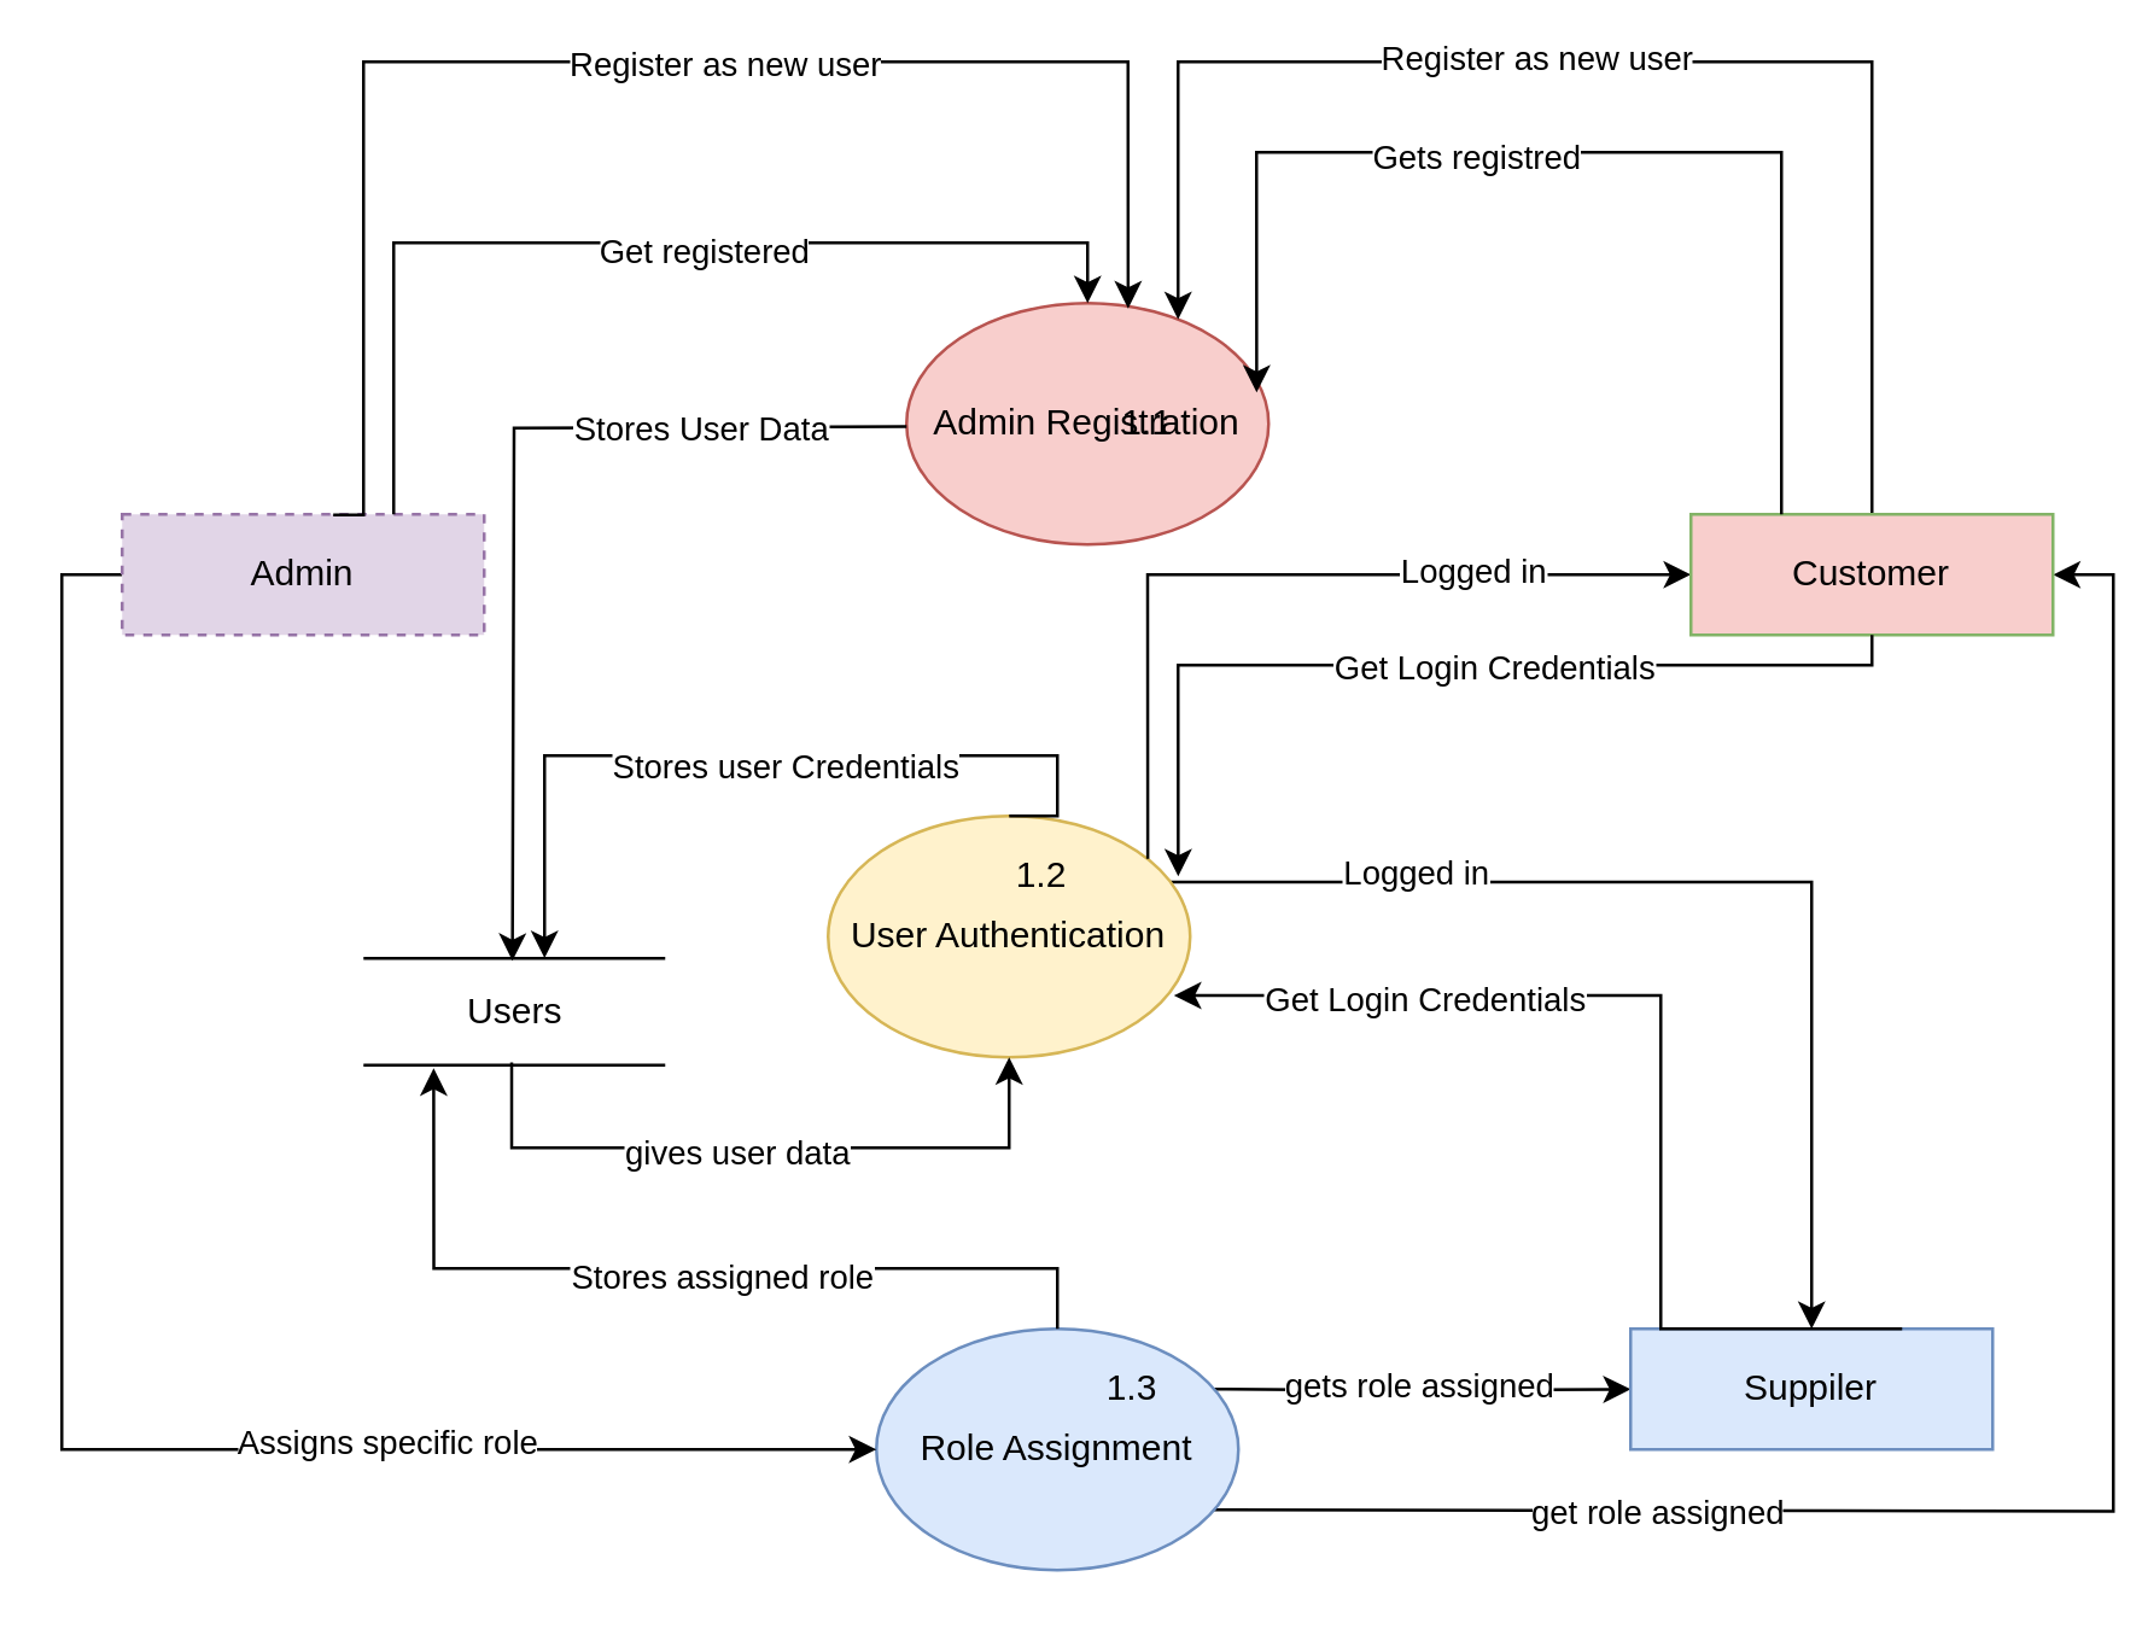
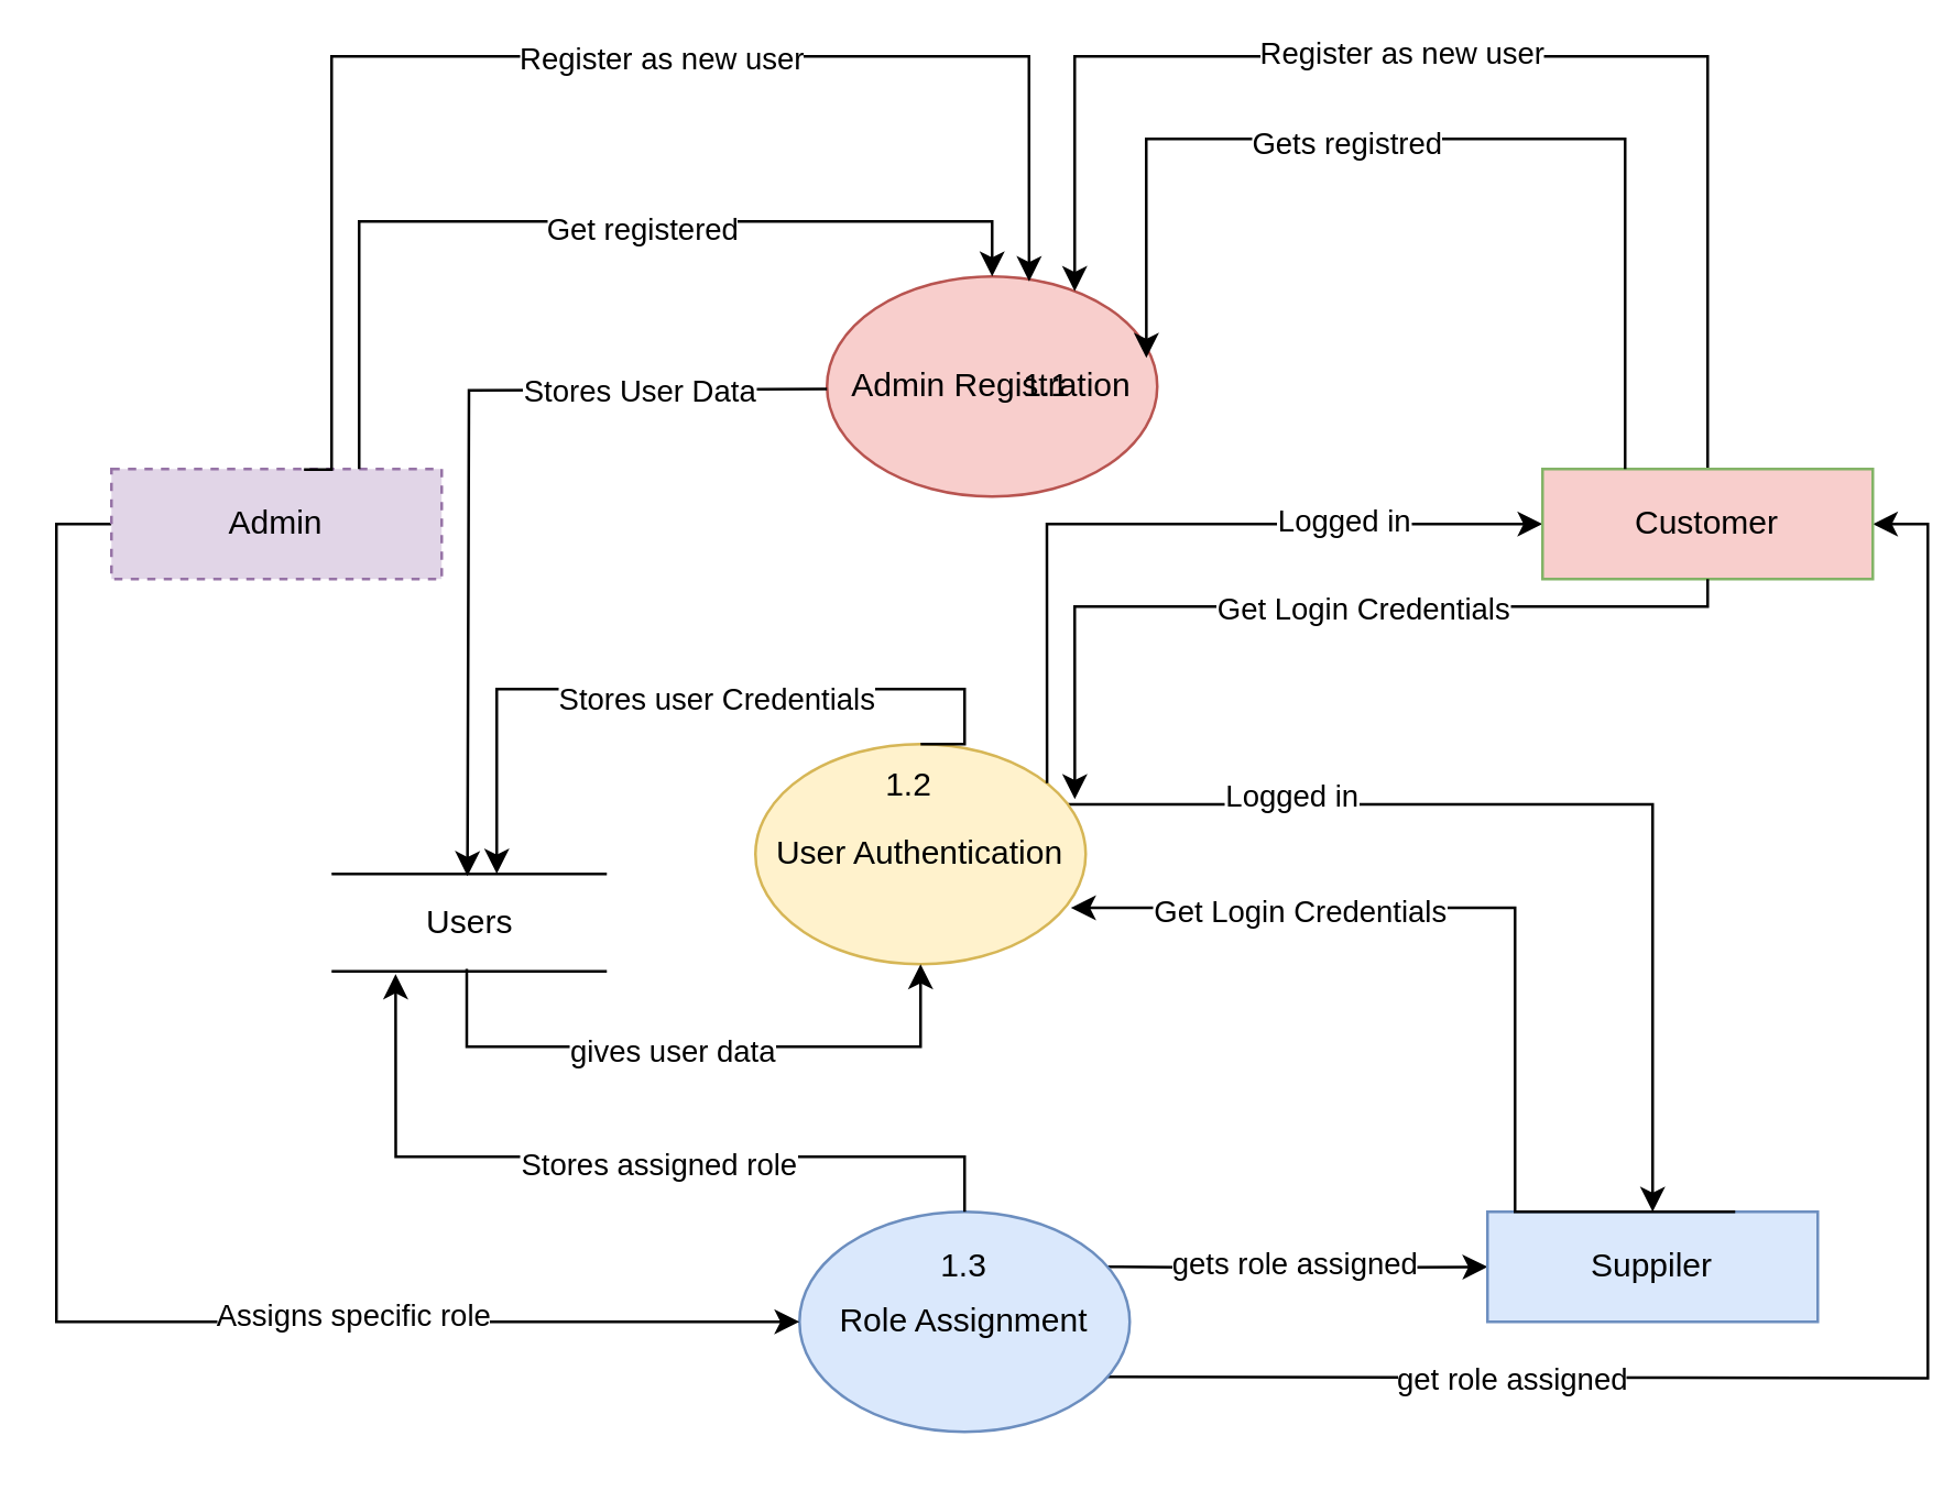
- <mxCell id="42" value="1.2" style="text;html=1;align=center;verticalAlign=middle;whiteSpace=wrap;rounded=0;" vertex="1" parent="1"><mxGeometry x="315" y="275" width="60" height="30" as="geometry" /></mxCell>
+ <mxCell id="42" value="1.2" style="text;html=1;align=center;verticalAlign=middle;whiteSpace=wrap;rounded=0;" vertex="1" parent="1"><mxGeometry x="300" y="270" width="60" height="30" as="geometry" /></mxCell>
- <mxCell id="43" value="1.3" style="text;html=1;align=center;verticalAlign=middle;whiteSpace=wrap;rounded=0;" vertex="1" parent="1"><mxGeometry x="345" y="445" width="60" height="30" as="geometry" /></mxCell>
+ <mxCell id="43" value="1.3" style="text;html=1;align=center;verticalAlign=middle;whiteSpace=wrap;rounded=0;" vertex="1" parent="1"><mxGeometry x="320" y="445" width="60" height="30" as="geometry" /></mxCell>
